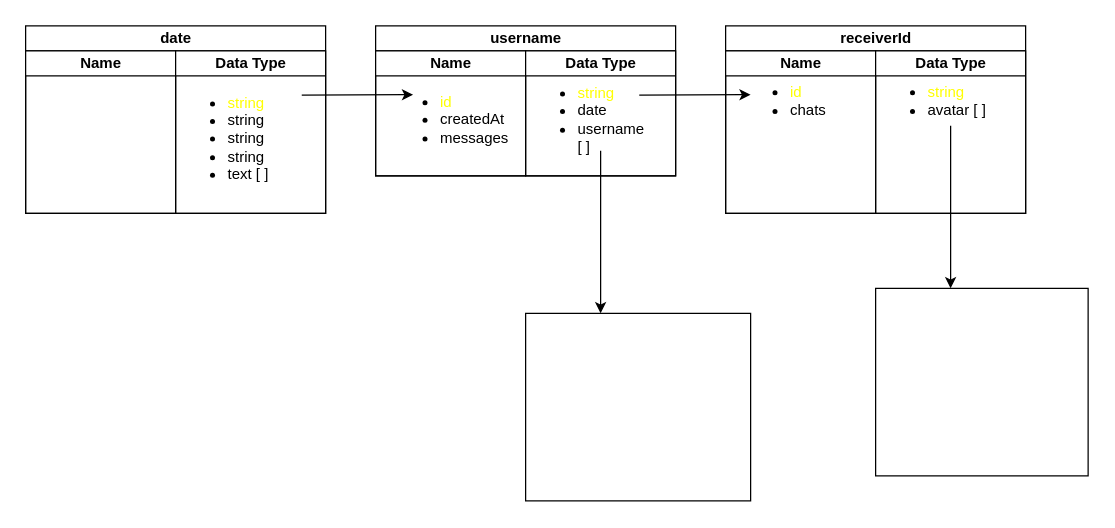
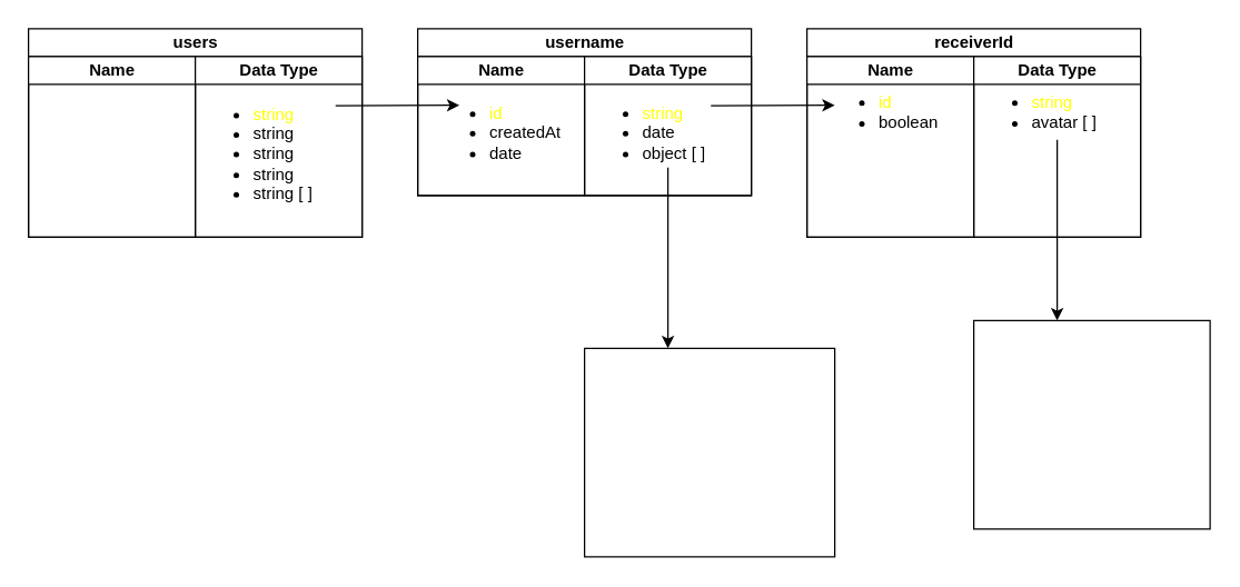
- <mxCell id="2" value="date" style="swimlane;childLayout=stackLayout;resizeParent=1;resizeParentMax=0;startSize=20;html=1;" vertex="1" parent="1"><mxGeometry y="20" width="240" height="150" as="geometry" x="20" /></mxCell>
+ <mxCell id="2" value="users" style="swimlane;childLayout=stackLayout;resizeParent=1;resizeParentMax=0;startSize=20;html=1;" vertex="1" parent="1"><mxGeometry y="20" width="240" height="150" as="geometry" x="20" /></mxCell>
- <mxCell id="13" value="&lt;ul&gt;&lt;li&gt;&lt;font color=&quot;#ffff00&quot;&gt;id&lt;/font&gt;&lt;/li&gt;&lt;li&gt;chats&lt;/li&gt;&lt;/ul&gt;" style="text;strokeColor=none;fillColor=none;html=1;whiteSpace=wrap;verticalAlign=middle;overflow=hidden;" vertex="1" parent="12"><mxGeometry x="10" y="10" width="100" height="60" as="geometry" /></mxCell>
+ <mxCell id="13" value="&lt;ul&gt;&lt;li&gt;&lt;font color=&quot;#ffff00&quot;&gt;id&lt;/font&gt;&lt;/li&gt;&lt;li&gt;boolean&lt;/li&gt;&lt;/ul&gt;" style="text;strokeColor=none;fillColor=none;html=1;whiteSpace=wrap;verticalAlign=middle;overflow=hidden;" vertex="1" parent="12"><mxGeometry x="10" y="10" width="100" height="60" as="geometry" /></mxCell>
- <mxCell id="8" value="&lt;ul&gt;&lt;li&gt;&lt;font color=&quot;#ffff00&quot;&gt;id&lt;/font&gt;&lt;/li&gt;&lt;li&gt;createdAt&lt;/li&gt;&lt;li&gt;messages&lt;/li&gt;&lt;/ul&gt;" style="text;strokeColor=none;fillColor=none;html=1;whiteSpace=wrap;verticalAlign=middle;overflow=hidden;" vertex="1" parent="7"><mxGeometry x="10" y="-5" width="100" height="120" as="geometry" /></mxCell>
+ <mxCell id="8" value="&lt;ul&gt;&lt;li&gt;&lt;font color=&quot;#ffff00&quot;&gt;id&lt;/font&gt;&lt;/li&gt;&lt;li&gt;createdAt&lt;/li&gt;&lt;li&gt;date&lt;/li&gt;&lt;/ul&gt;" style="text;strokeColor=none;fillColor=none;html=1;whiteSpace=wrap;verticalAlign=middle;overflow=hidden;" vertex="1" parent="7"><mxGeometry x="10" y="-5" width="100" height="120" as="geometry" /></mxCell>
- <mxCell id="10" value="&lt;ul&gt;&lt;li&gt;&lt;font color=&quot;#ffff00&quot;&gt;string&lt;/font&gt;&lt;/li&gt;&lt;li&gt;date&lt;/li&gt;&lt;li&gt;username [ ]&lt;/li&gt;&lt;/ul&gt;" style="text;strokeColor=none;fillColor=none;html=1;whiteSpace=wrap;verticalAlign=middle;overflow=hidden;" vertex="1" parent="9"><mxGeometry y="-5" width="100" height="120" as="geometry" /></mxCell>
+ <mxCell id="10" value="&lt;ul&gt;&lt;li&gt;&lt;font color=&quot;#ffff00&quot;&gt;string&lt;/font&gt;&lt;/li&gt;&lt;li&gt;date&lt;/li&gt;&lt;li&gt;object [ ]&lt;/li&gt;&lt;/ul&gt;" style="text;strokeColor=none;fillColor=none;html=1;whiteSpace=wrap;verticalAlign=middle;overflow=hidden;" vertex="1" parent="9"><mxGeometry y="-5" width="100" height="120" as="geometry" /></mxCell>
- <mxCell id="5" value="&lt;ul&gt;&lt;li&gt;&lt;font color=&quot;#ffff00&quot;&gt;string&lt;/font&gt;&lt;/li&gt;&lt;li&gt;string&lt;/li&gt;&lt;li&gt;string&lt;/li&gt;&lt;li&gt;string&lt;/li&gt;&lt;li&gt;text [ ]&lt;/li&gt;&lt;/ul&gt;" style="text;strokeColor=none;fillColor=none;html=1;whiteSpace=wrap;verticalAlign=middle;overflow=hidden;" vertex="1" parent="4"><mxGeometry y="10" width="100" height="120" as="geometry" /></mxCell>
+ <mxCell id="5" value="&lt;ul&gt;&lt;li&gt;&lt;font color=&quot;#ffff00&quot;&gt;string&lt;/font&gt;&lt;/li&gt;&lt;li&gt;string&lt;/li&gt;&lt;li&gt;string&lt;/li&gt;&lt;li&gt;string&lt;/li&gt;&lt;li&gt;string [ ]&lt;/li&gt;&lt;/ul&gt;" style="text;strokeColor=none;fillColor=none;html=1;whiteSpace=wrap;verticalAlign=middle;overflow=hidden;" vertex="1" parent="4"><mxGeometry y="10" width="100" height="120" as="geometry" /></mxCell>
